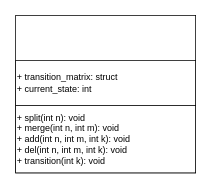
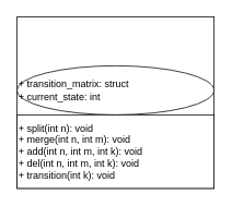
- <mxCell id="3" value="+ transition_matrix: struct&lt;br&gt;+ current_state: int" style="rounded=0;whiteSpace=wrap;html=1;align=left;" parent="1" vertex="1"><mxGeometry x="20" y="80" width="240" height="60" as="geometry" /></mxCell>
+ <mxCell id="3" value="+ transition_matrix: struct&lt;br&gt;+ current_state: int" style="ellipse;whiteSpace=wrap;html=1;align=left;" parent="1" vertex="1"><mxGeometry x="20" y="80" width="240" height="60" as="geometry" /></mxCell>
